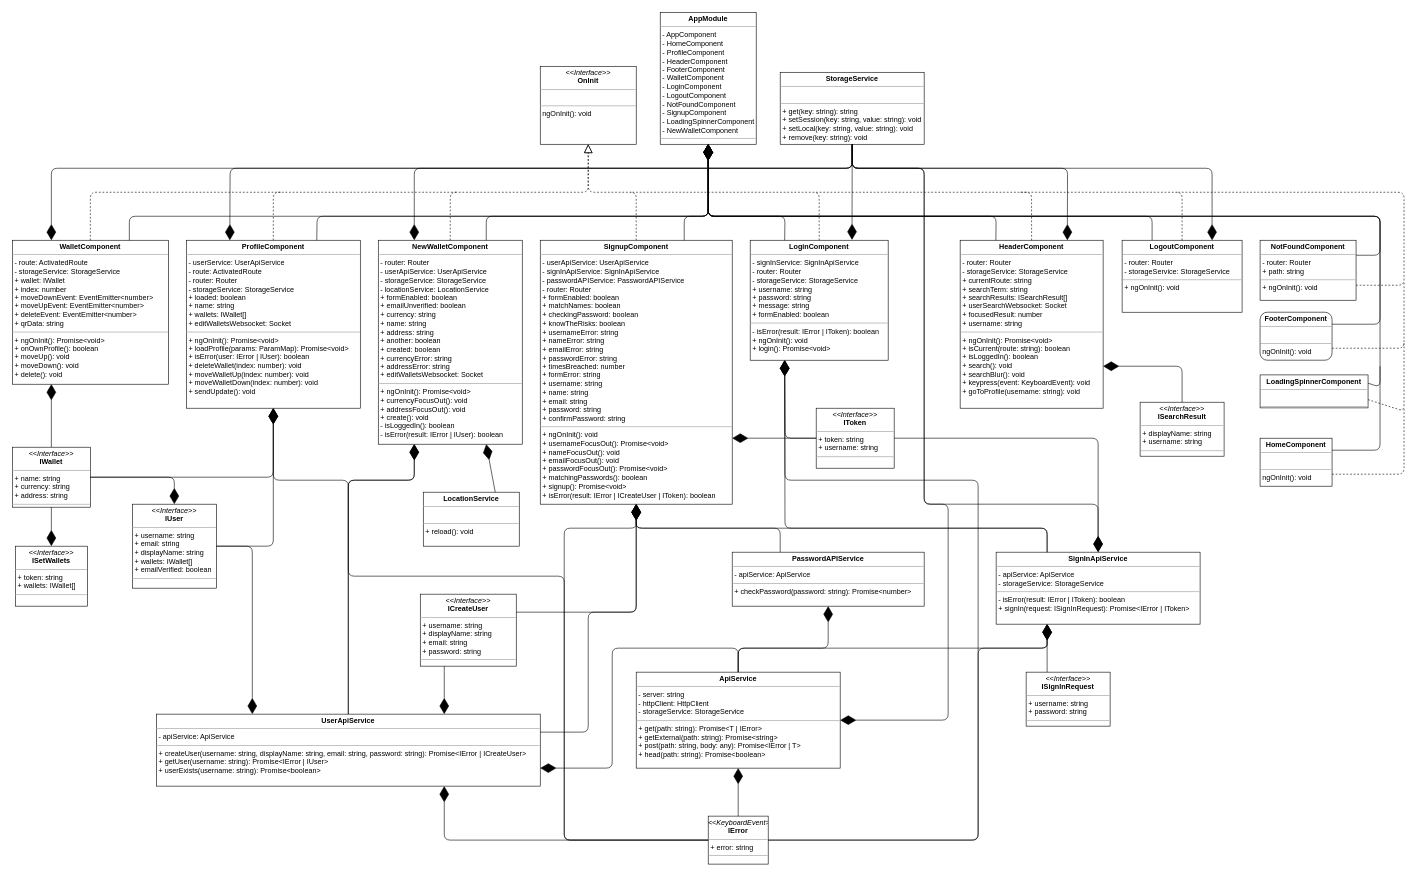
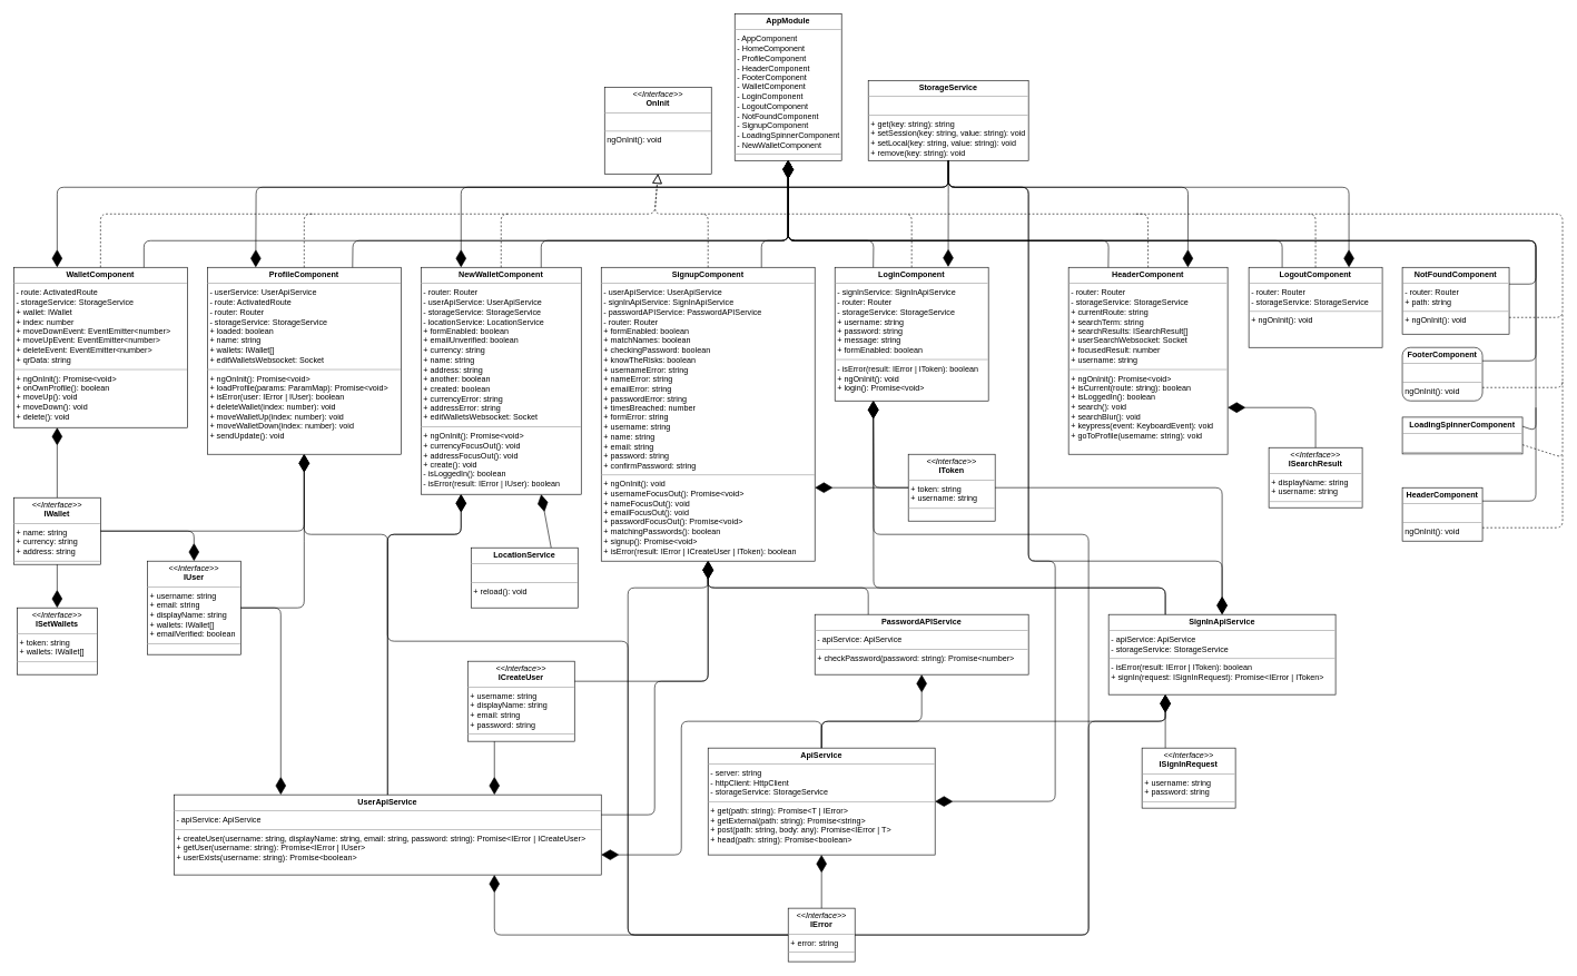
- <mxCell id="3" value="&lt;p style=&quot;margin: 0px ; margin-top: 4px ; text-align: center&quot;&gt;&lt;i&gt;&amp;lt;&amp;lt;Interface&amp;gt;&amp;gt;&lt;/i&gt;&lt;br&gt;&lt;b&gt;OnInit&lt;/b&gt;&lt;br&gt;&lt;/p&gt;&lt;hr size=&quot;1&quot;&gt;&lt;p style=&quot;margin: 0px ; margin-left: 4px&quot;&gt;&lt;br&gt;&lt;/p&gt;&lt;hr size=&quot;1&quot;&gt;&lt;p style=&quot;margin: 0px ; margin-left: 4px&quot;&gt;ngOnInit(): void&lt;br&gt;&lt;/p&gt;" style="verticalAlign=top;align=left;overflow=fill;fontSize=12;fontFamily=Helvetica;html=1;" vertex="1" parent="1"><mxGeometry x="900" y="110" width="160" height="130" as="geometry" /></mxCell>
+ <mxCell id="3" value="&lt;p style=&quot;margin: 0px ; margin-top: 4px ; text-align: center&quot;&gt;&lt;i&gt;&amp;lt;&amp;lt;Interface&amp;gt;&amp;gt;&lt;/i&gt;&lt;br&gt;&lt;b&gt;OnInit&lt;/b&gt;&lt;br&gt;&lt;/p&gt;&lt;hr size=&quot;1&quot;&gt;&lt;p style=&quot;margin: 0px ; margin-left: 4px&quot;&gt;&lt;br&gt;&lt;/p&gt;&lt;hr size=&quot;1&quot;&gt;&lt;p style=&quot;margin: 0px ; margin-left: 4px&quot;&gt;ngOnInit(): void&lt;br&gt;&lt;/p&gt;" style="verticalAlign=top;align=left;overflow=fill;fontSize=12;fontFamily=Helvetica;html=1;" vertex="1" parent="1"><mxGeometry x="905" y="130" width="160" height="130" as="geometry" /></mxCell>
- <mxCell id="14" value="&lt;p style=&quot;margin: 0px ; margin-top: 4px ; text-align: center&quot;&gt;&lt;b&gt;HomeComponent&lt;/b&gt;&lt;br&gt;&lt;/p&gt;&lt;hr size=&quot;1&quot;&gt;&lt;p style=&quot;margin: 0px ; margin-left: 4px&quot;&gt;&lt;br&gt;&lt;/p&gt;&lt;hr size=&quot;1&quot;&gt;&lt;p style=&quot;margin: 0px ; margin-left: 4px&quot;&gt;ngOnInit(): void&lt;/p&gt;" style="verticalAlign=top;align=left;overflow=fill;fontSize=12;fontFamily=Helvetica;html=1;" vertex="1" parent="1"><mxGeometry x="2100" y="730" width="120" height="80" as="geometry" /></mxCell>
+ <mxCell id="14" value="&lt;p style=&quot;margin: 0px ; margin-top: 4px ; text-align: center&quot;&gt;&lt;b&gt;HeaderComponent&lt;/b&gt;&lt;br&gt;&lt;/p&gt;&lt;hr size=&quot;1&quot;&gt;&lt;p style=&quot;margin: 0px ; margin-left: 4px&quot;&gt;&lt;br&gt;&lt;/p&gt;&lt;hr size=&quot;1&quot;&gt;&lt;p style=&quot;margin: 0px ; margin-left: 4px&quot;&gt;ngOnInit(): void&lt;/p&gt;" style="verticalAlign=top;align=left;overflow=fill;fontSize=12;fontFamily=Helvetica;html=1;" vertex="1" parent="1"><mxGeometry x="2100" y="730" width="120" height="80" as="geometry" /></mxCell>
- <mxCell id="79" value="&lt;p style=&quot;margin: 0px ; margin-top: 4px ; text-align: center&quot;&gt;&lt;i&gt;&amp;lt;&amp;lt;KeyboardEvent&amp;gt;&amp;gt;&lt;/i&gt;&lt;br&gt;&lt;b&gt;IError&lt;/b&gt;&lt;br&gt;&lt;/p&gt;&lt;hr size=&quot;1&quot;&gt;&lt;p style=&quot;margin: 0px ; margin-left: 4px&quot;&gt;+ error: string&lt;br&gt;&lt;/p&gt;&lt;hr size=&quot;1&quot;&gt;&lt;p style=&quot;margin: 0px ; margin-left: 4px&quot;&gt;&lt;br&gt;&lt;/p&gt;" style="verticalAlign=top;align=left;overflow=fill;fontSize=12;fontFamily=Helvetica;html=1;" vertex="1" parent="1"><mxGeometry x="1180" y="1360" width="100" height="80" as="geometry" /></mxCell>
+ <mxCell id="79" value="&lt;p style=&quot;margin: 0px ; margin-top: 4px ; text-align: center&quot;&gt;&lt;i&gt;&amp;lt;&amp;lt;Interface&amp;gt;&amp;gt;&lt;/i&gt;&lt;br&gt;&lt;b&gt;IError&lt;/b&gt;&lt;br&gt;&lt;/p&gt;&lt;hr size=&quot;1&quot;&gt;&lt;p style=&quot;margin: 0px ; margin-left: 4px&quot;&gt;+ error: string&lt;br&gt;&lt;/p&gt;&lt;hr size=&quot;1&quot;&gt;&lt;p style=&quot;margin: 0px ; margin-left: 4px&quot;&gt;&lt;br&gt;&lt;/p&gt;" style="verticalAlign=top;align=left;overflow=fill;fontSize=12;fontFamily=Helvetica;html=1;" vertex="1" parent="1"><mxGeometry x="1180" y="1360" width="100" height="80" as="geometry" /></mxCell>
